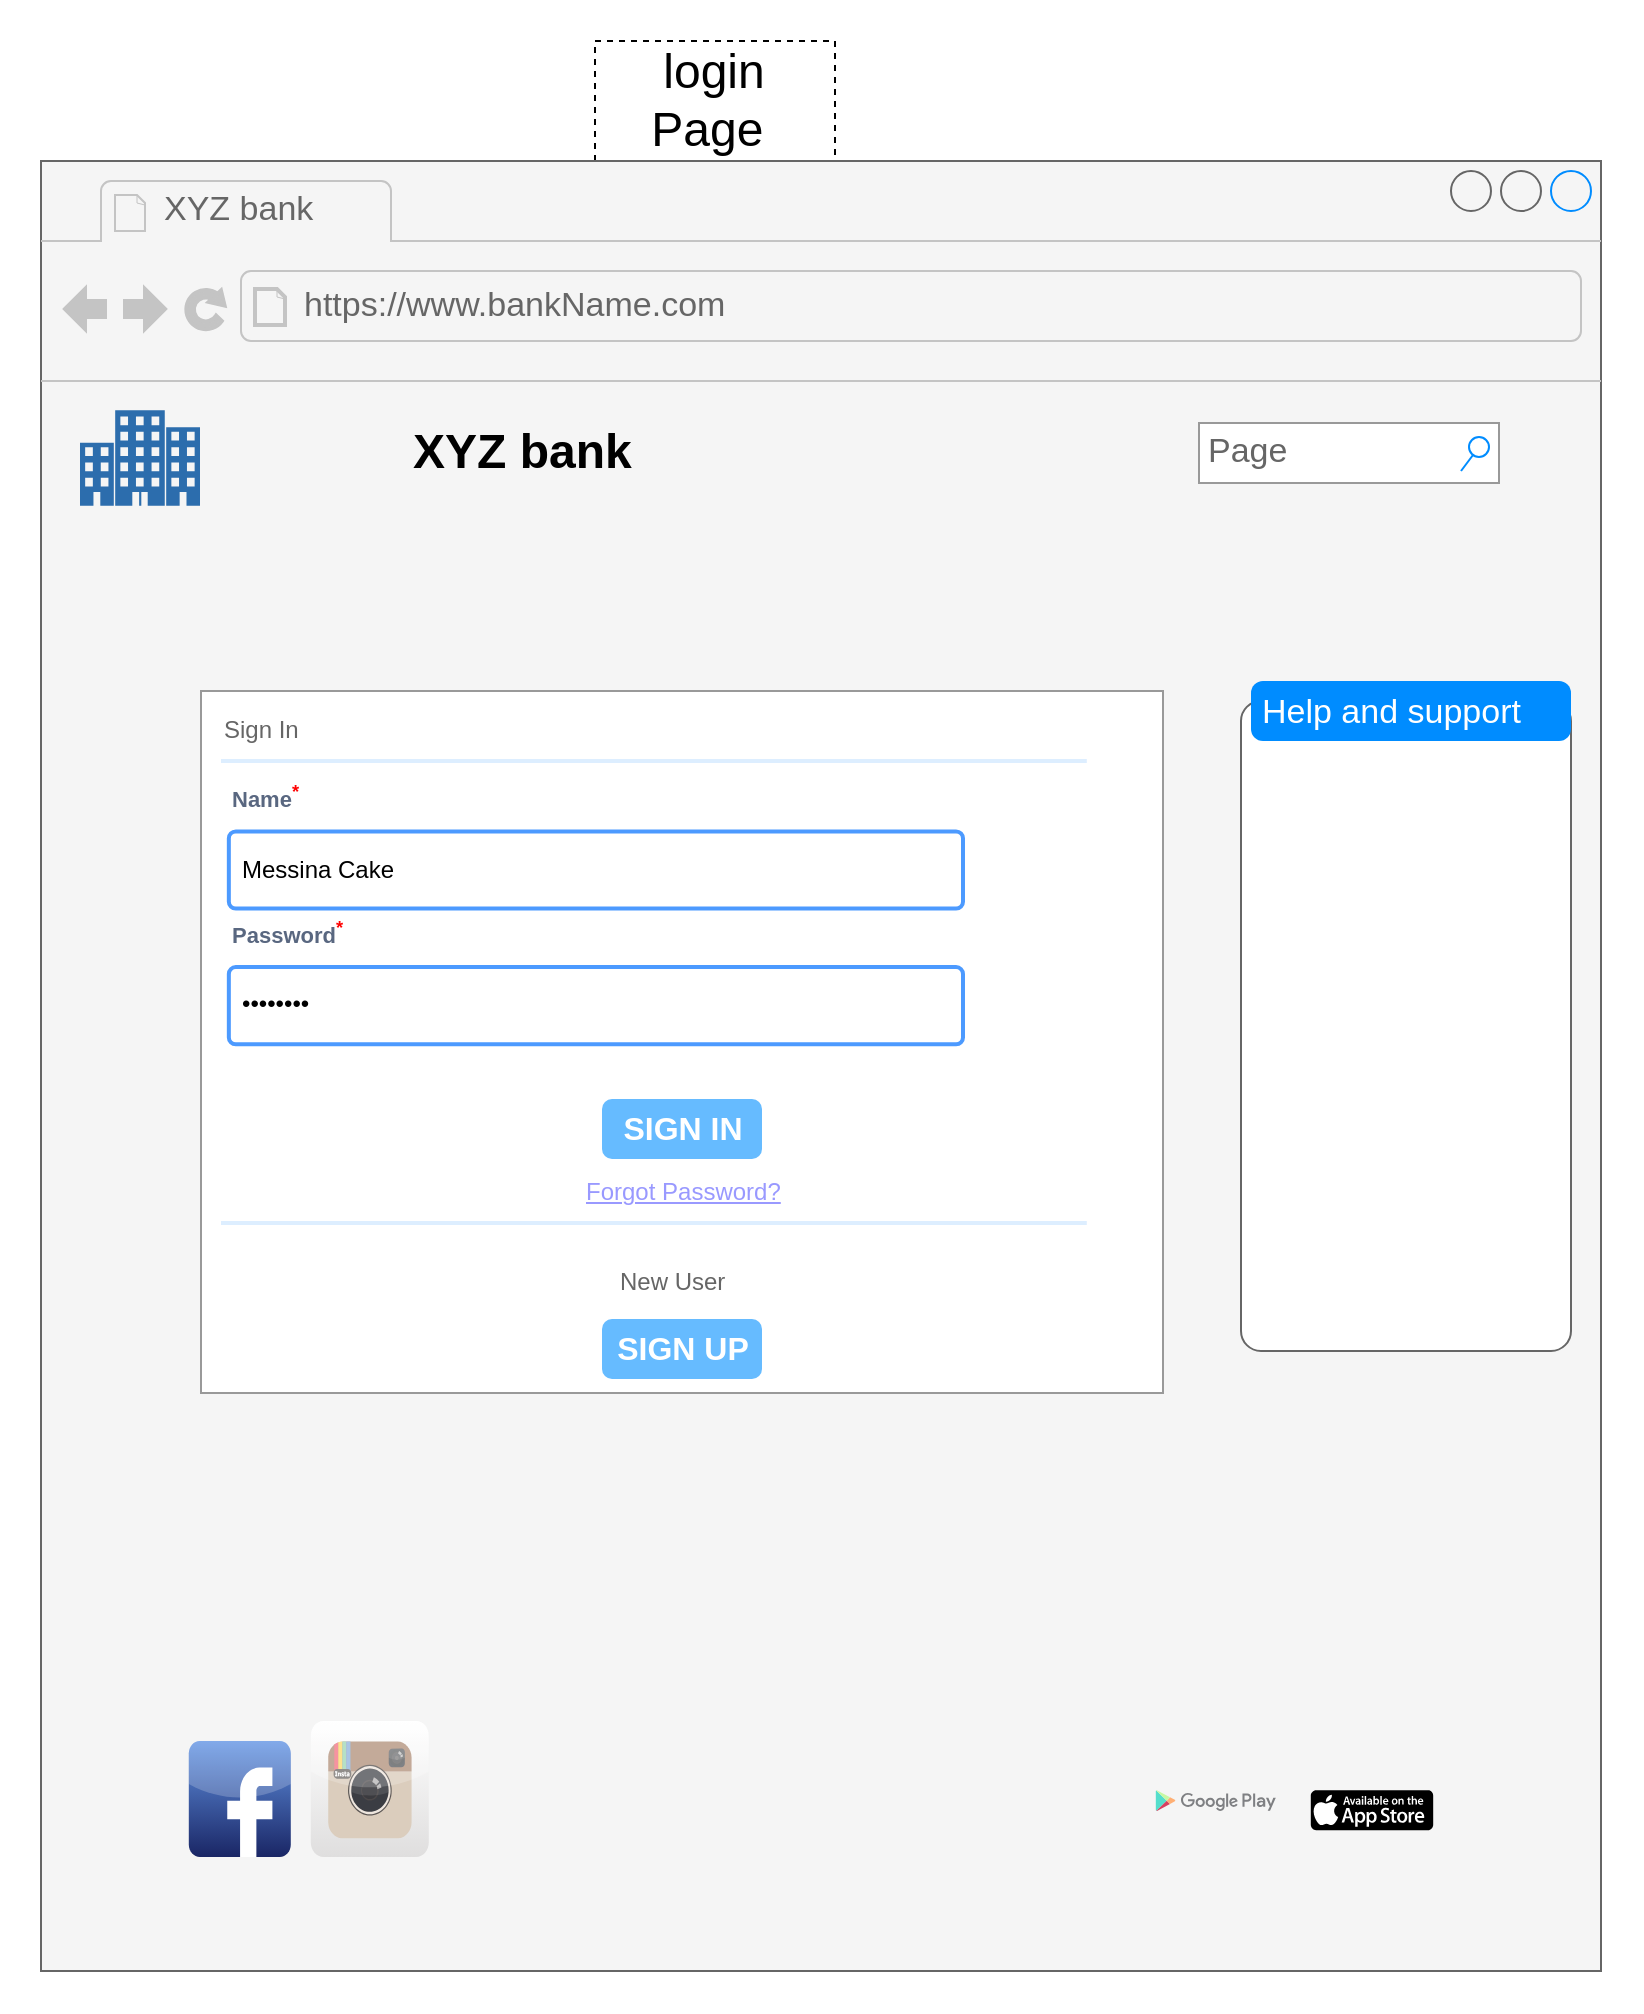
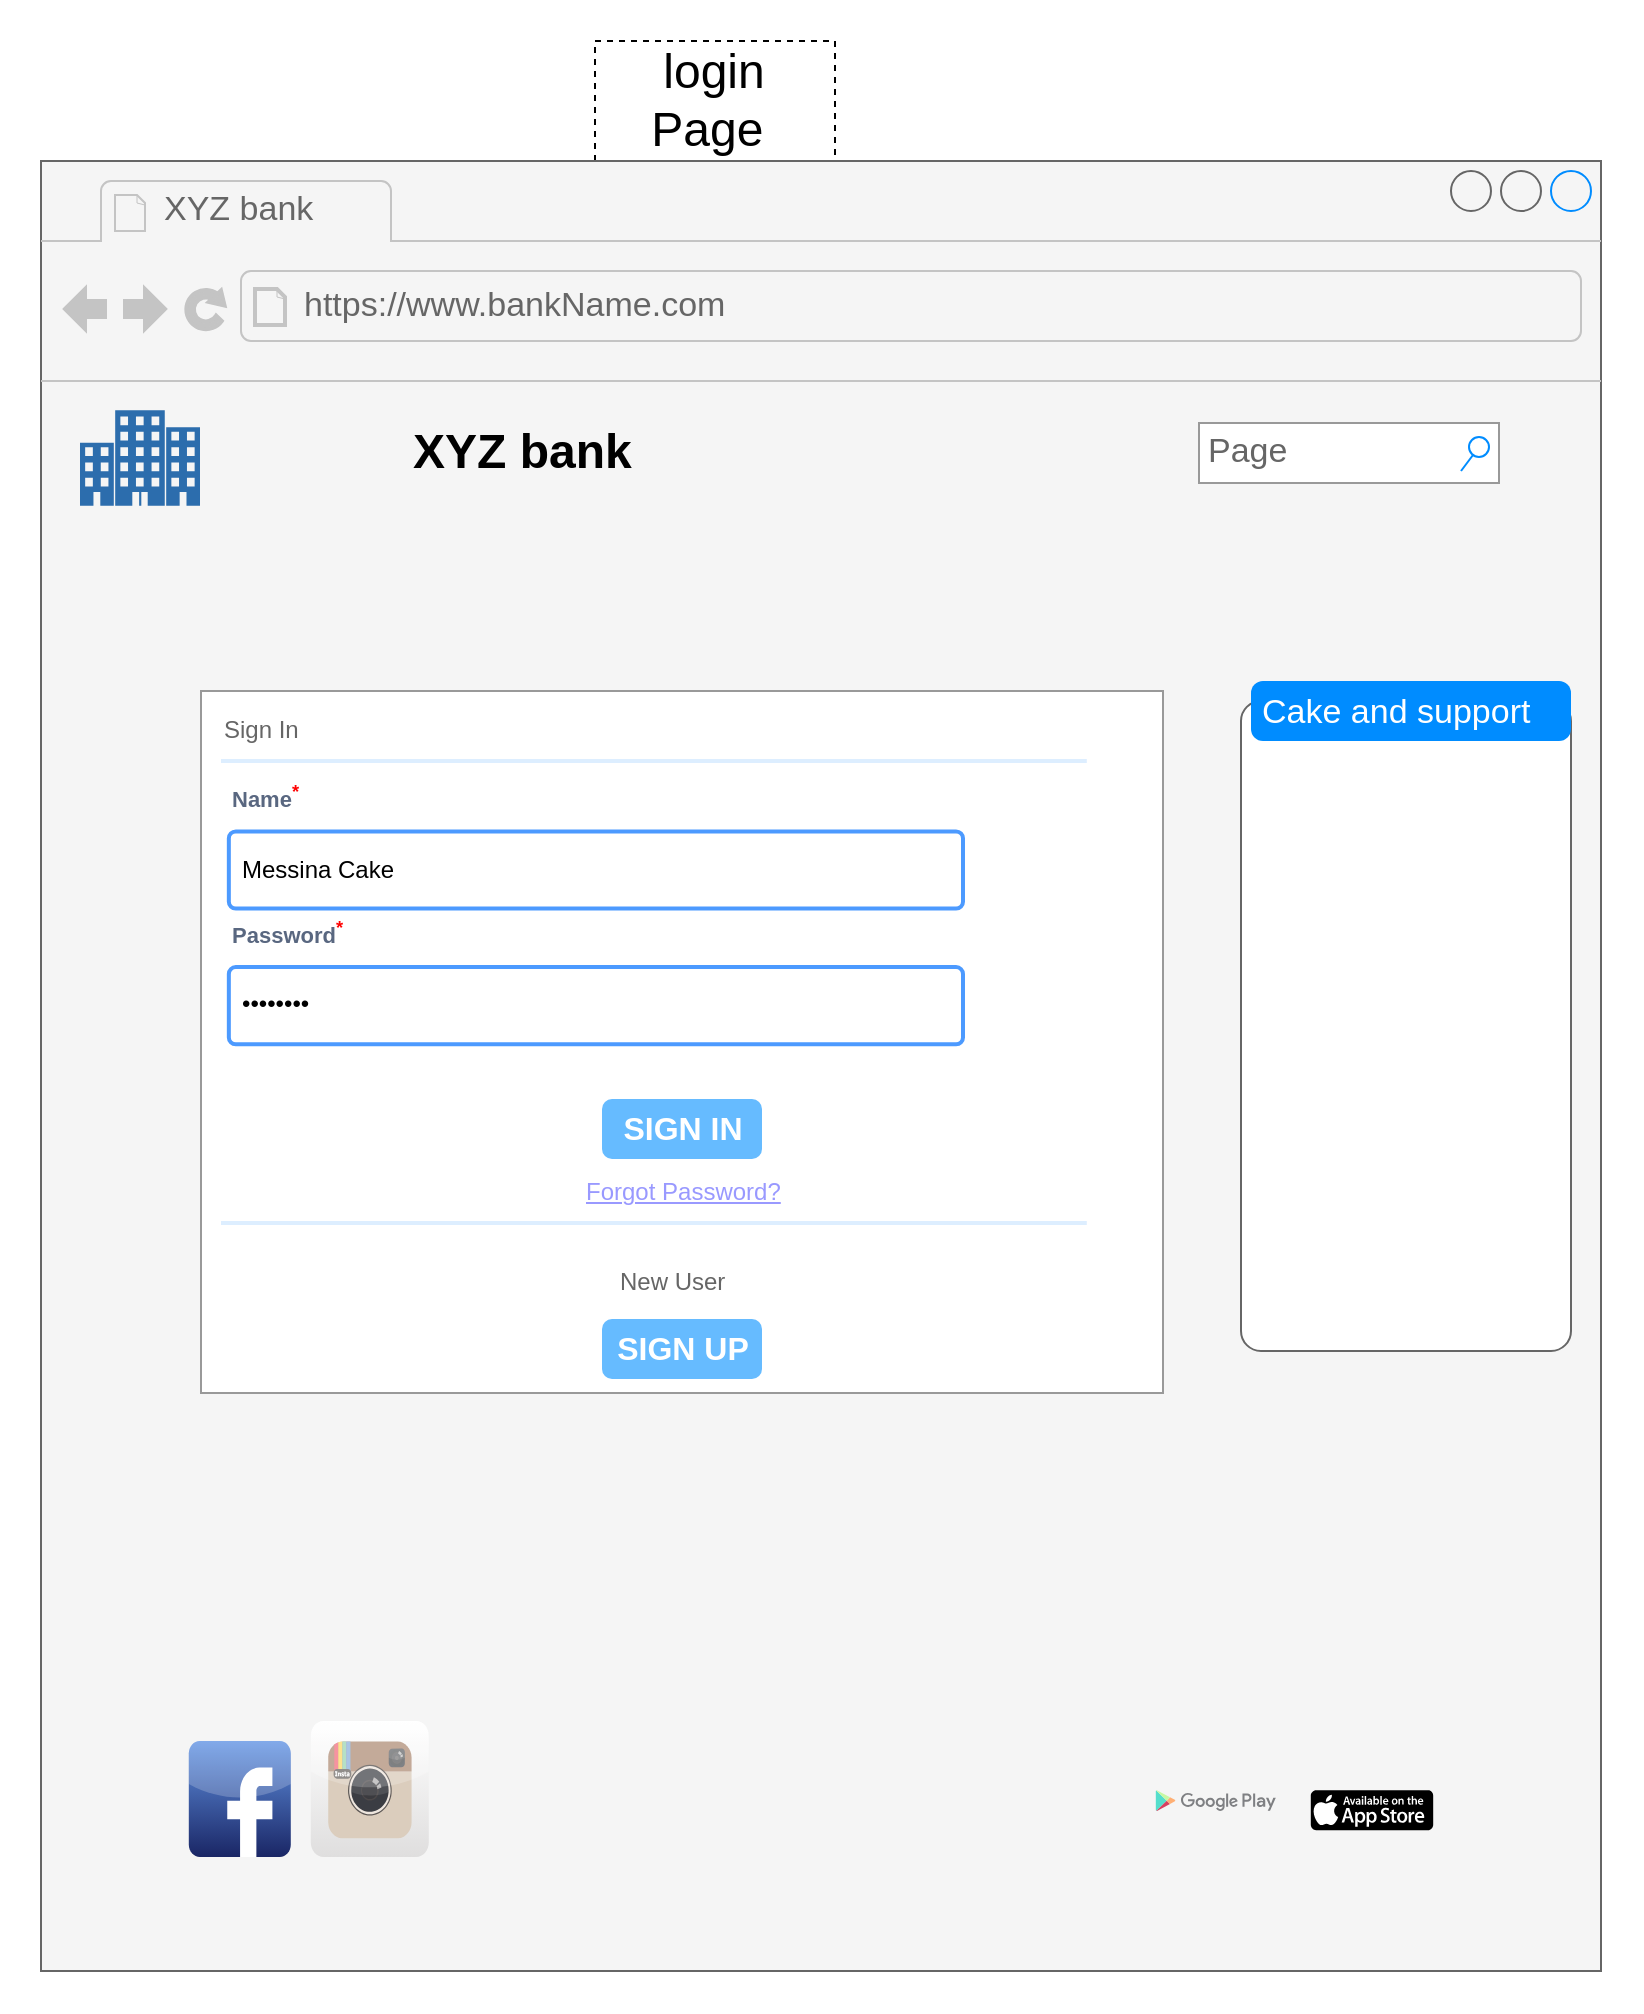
- <mxCell id="10" value="Help and support " style="shape=rect;strokeColor=none;fillColor=#008cff;strokeWidth=1;dashed=0;rounded=1;arcSize=20;fontColor=#ffffff;fontSize=17;spacing=2;spacingTop=-2;align=left;autosize=1;spacingLeft=4;resizeWidth=0;resizeHeight=0;perimeter=none;" vertex="1" parent="9"><mxGeometry x="5" width="160" height="30" as="geometry" /></mxCell>
+ <mxCell id="10" value="Cake and support " style="shape=rect;strokeColor=none;fillColor=#008cff;strokeWidth=1;dashed=0;rounded=1;arcSize=20;fontColor=#ffffff;fontSize=17;spacing=2;spacingTop=-2;align=left;autosize=1;spacingLeft=4;resizeWidth=0;resizeHeight=0;perimeter=none;" vertex="1" parent="9"><mxGeometry x="5" width="160" height="30" as="geometry" /></mxCell>
